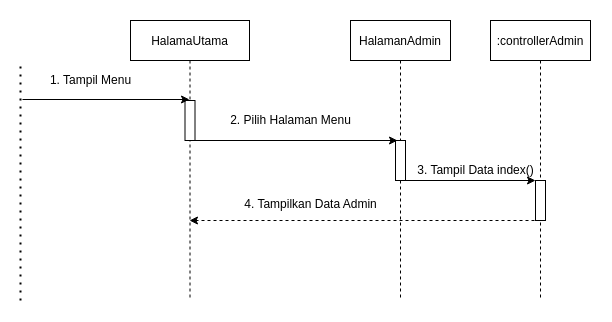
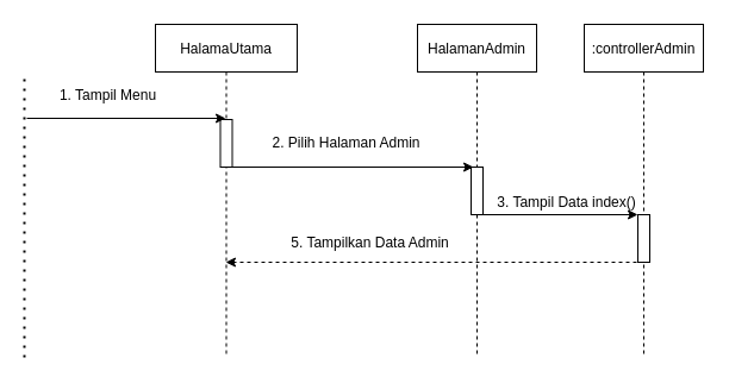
- <mxCell id="8" value="2. Pilih Halaman Menu" style="text;html=1;align=center;verticalAlign=middle;resizable=0;points=[];autosize=1;" parent="1" vertex="1"><mxGeometry x="220" y="110" width="140" height="20" as="geometry" /></mxCell>
+ <mxCell id="8" value="2. Pilih Halaman Admin" style="text;html=1;align=center;verticalAlign=middle;resizable=0;points=[];autosize=1;" parent="1" vertex="1"><mxGeometry x="220" y="110" width="140" height="20" as="geometry" /></mxCell>
- <mxCell id="16" value="4. Tampilkan Data Admin" style="text;html=1;align=center;verticalAlign=middle;resizable=0;points=[];autosize=1;" parent="1" vertex="1"><mxGeometry x="235" y="194" width="150" height="20" as="geometry" /></mxCell>
+ <mxCell id="16" value="5. Tampilkan Data Admin" style="text;html=1;align=center;verticalAlign=middle;resizable=0;points=[];autosize=1;" parent="1" vertex="1"><mxGeometry x="235" y="194" width="150" height="20" as="geometry" /></mxCell>
